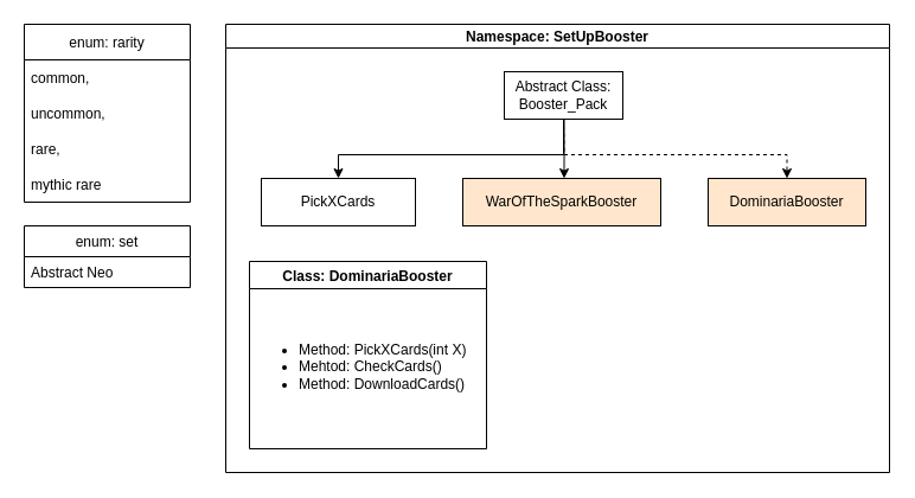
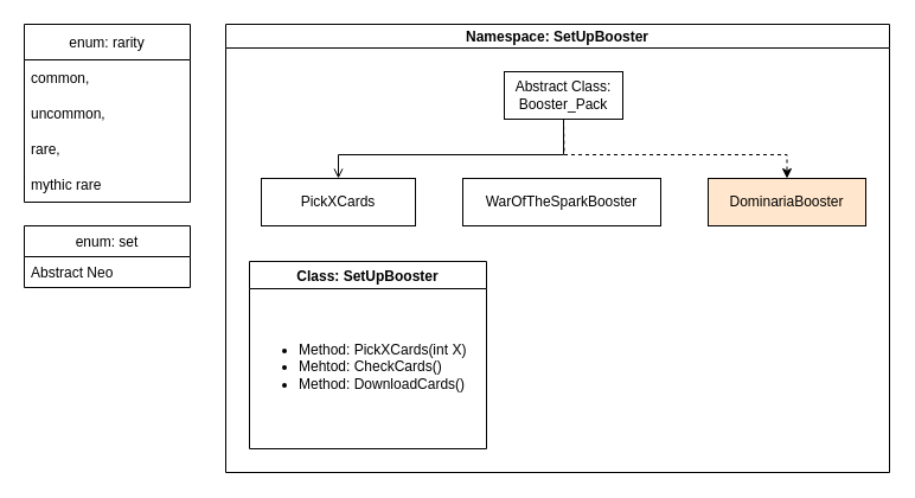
- <mxCell id="12" value="" style="edgeStyle=elbowEdgeStyle;elbow=vertical;html=1;rounded=0;" edge="1" parent="7" source="8" target="11"><mxGeometry relative="1" as="geometry"><Array as="points"><mxPoint x="285.5" y="105" /></Array></mxGeometry></mxCell>
- <mxCell id="10" value="" style="edgeStyle=elbowEdgeStyle;elbow=vertical;html=1;rounded=0;" edge="1" parent="7" source="8" target="9"><mxGeometry relative="1" as="geometry"><Array as="points"><mxPoint x="196.5" y="110" /></Array></mxGeometry></mxCell>
+ <mxCell id="10" value="" style="edgeStyle=elbowEdgeStyle;elbow=vertical;html=1;rounded=0;endArrow=open;" edge="1" parent="7" source="8" target="9"><mxGeometry relative="1" as="geometry"><Array as="points"><mxPoint x="196.5" y="110" /></Array></mxGeometry></mxCell>
- <mxCell id="11" value="WarOfTheSparkBooster" style="whiteSpace=wrap;html=1;fillColor=#ffe6cc;" vertex="1" parent="7"><mxGeometry x="200" y="130" width="167" height="40" as="geometry" /></mxCell>
+ <mxCell id="11" value="WarOfTheSparkBooster" style="whiteSpace=wrap;html=1;" vertex="1" parent="7"><mxGeometry x="200" y="130" width="167" height="40" as="geometry" /></mxCell>
- <mxCell id="15" value="Class: DominariaBooster" style="swimlane;" vertex="1" parent="7"><mxGeometry x="20" y="200" width="200" height="158" as="geometry" /></mxCell>
+ <mxCell id="15" value="Class: SetUpBooster" style="swimlane;" vertex="1" parent="7"><mxGeometry x="20" y="200" width="200" height="158" as="geometry" /></mxCell>
